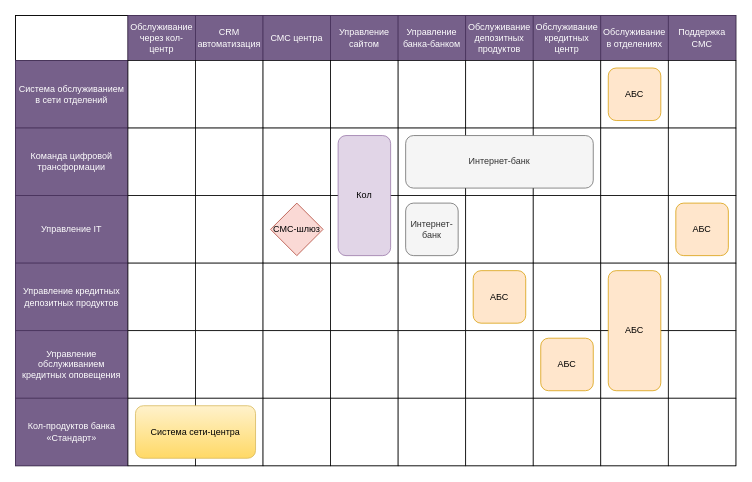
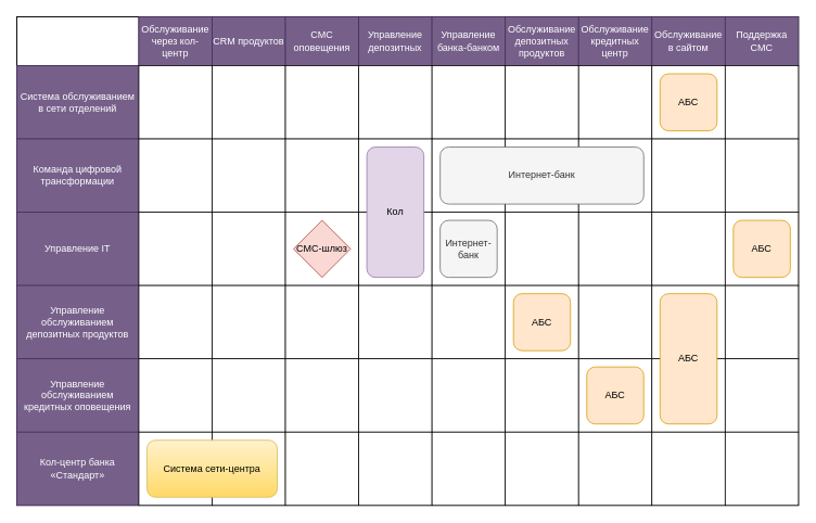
- <mxCell id="6" value="CRM автоматизация" style="connectable=0;recursiveResize=0;strokeColor=#432D57;fillColor=#76608a;align=center;whiteSpace=wrap;html=1;fontColor=#ffffff;" vertex="1" parent="3"><mxGeometry x="240" width="90" height="60" as="geometry"><mxRectangle width="90" height="60" as="alternateBounds" /></mxGeometry></mxCell>
+ <mxCell id="6" value="CRM продуктов" style="connectable=0;recursiveResize=0;strokeColor=#432D57;fillColor=#76608a;align=center;whiteSpace=wrap;html=1;fontColor=#ffffff;" vertex="1" parent="3"><mxGeometry x="240" width="90" height="60" as="geometry"><mxRectangle width="90" height="60" as="alternateBounds" /></mxGeometry></mxCell>
- <mxCell id="7" value="СМС центра" style="connectable=0;recursiveResize=0;strokeColor=#432D57;fillColor=#76608a;align=center;whiteSpace=wrap;html=1;fontColor=#ffffff;" vertex="1" parent="3"><mxGeometry x="330" width="90" height="60" as="geometry"><mxRectangle width="90" height="60" as="alternateBounds" /></mxGeometry></mxCell>
+ <mxCell id="7" value="СМС оповещения" style="connectable=0;recursiveResize=0;strokeColor=#432D57;fillColor=#76608a;align=center;whiteSpace=wrap;html=1;fontColor=#ffffff;" vertex="1" parent="3"><mxGeometry x="330" width="90" height="60" as="geometry"><mxRectangle width="90" height="60" as="alternateBounds" /></mxGeometry></mxCell>
- <mxCell id="8" value="Управление сайтом" style="connectable=0;recursiveResize=0;strokeColor=#432D57;fillColor=#76608a;align=center;whiteSpace=wrap;html=1;fontColor=#ffffff;" vertex="1" parent="3"><mxGeometry x="420" width="90" height="60" as="geometry"><mxRectangle width="90" height="60" as="alternateBounds" /></mxGeometry></mxCell>
+ <mxCell id="8" value="Управление депозитных" style="connectable=0;recursiveResize=0;strokeColor=#432D57;fillColor=#76608a;align=center;whiteSpace=wrap;html=1;fontColor=#ffffff;" vertex="1" parent="3"><mxGeometry x="420" width="90" height="60" as="geometry"><mxRectangle width="90" height="60" as="alternateBounds" /></mxGeometry></mxCell>
- <mxCell id="12" value="Обслуживание в отделениях" style="connectable=0;recursiveResize=0;strokeColor=#432D57;fillColor=#76608a;align=center;whiteSpace=wrap;html=1;fontColor=#ffffff;" vertex="1" parent="3"><mxGeometry x="780" width="90" height="60" as="geometry"><mxRectangle width="90" height="60" as="alternateBounds" /></mxGeometry></mxCell>
+ <mxCell id="12" value="Обслуживание в сайтом" style="connectable=0;recursiveResize=0;strokeColor=#432D57;fillColor=#76608a;align=center;whiteSpace=wrap;html=1;fontColor=#ffffff;" vertex="1" parent="3"><mxGeometry x="780" width="90" height="60" as="geometry"><mxRectangle width="90" height="60" as="alternateBounds" /></mxGeometry></mxCell>
- <mxCell id="48" value="Управление кредитных депозитных продуктов" style="connectable=0;recursiveResize=0;strokeColor=#432D57;fillColor=#76608a;align=center;whiteSpace=wrap;html=1;fontColor=#ffffff;" vertex="1" parent="47"><mxGeometry width="150" height="90" as="geometry"><mxRectangle width="150" height="90" as="alternateBounds" /></mxGeometry></mxCell>
+ <mxCell id="48" value="Управление обслуживанием депозитных продуктов" style="connectable=0;recursiveResize=0;strokeColor=#432D57;fillColor=#76608a;align=center;whiteSpace=wrap;html=1;fontColor=#ffffff;" vertex="1" parent="47"><mxGeometry width="150" height="90" as="geometry"><mxRectangle width="150" height="90" as="alternateBounds" /></mxGeometry></mxCell>
- <mxCell id="70" value="Кол-продуктов банка «Стандарт»" style="connectable=0;recursiveResize=0;strokeColor=#432D57;fillColor=#76608a;align=center;whiteSpace=wrap;html=1;fontColor=#ffffff;" vertex="1" parent="69"><mxGeometry width="150" height="90" as="geometry"><mxRectangle width="150" height="90" as="alternateBounds" /></mxGeometry></mxCell>
+ <mxCell id="70" value="Кол-центр банка «Стандарт»" style="connectable=0;recursiveResize=0;strokeColor=#432D57;fillColor=#76608a;align=center;whiteSpace=wrap;html=1;fontColor=#ffffff;" vertex="1" parent="69"><mxGeometry width="150" height="90" as="geometry"><mxRectangle width="150" height="90" as="alternateBounds" /></mxGeometry></mxCell>
